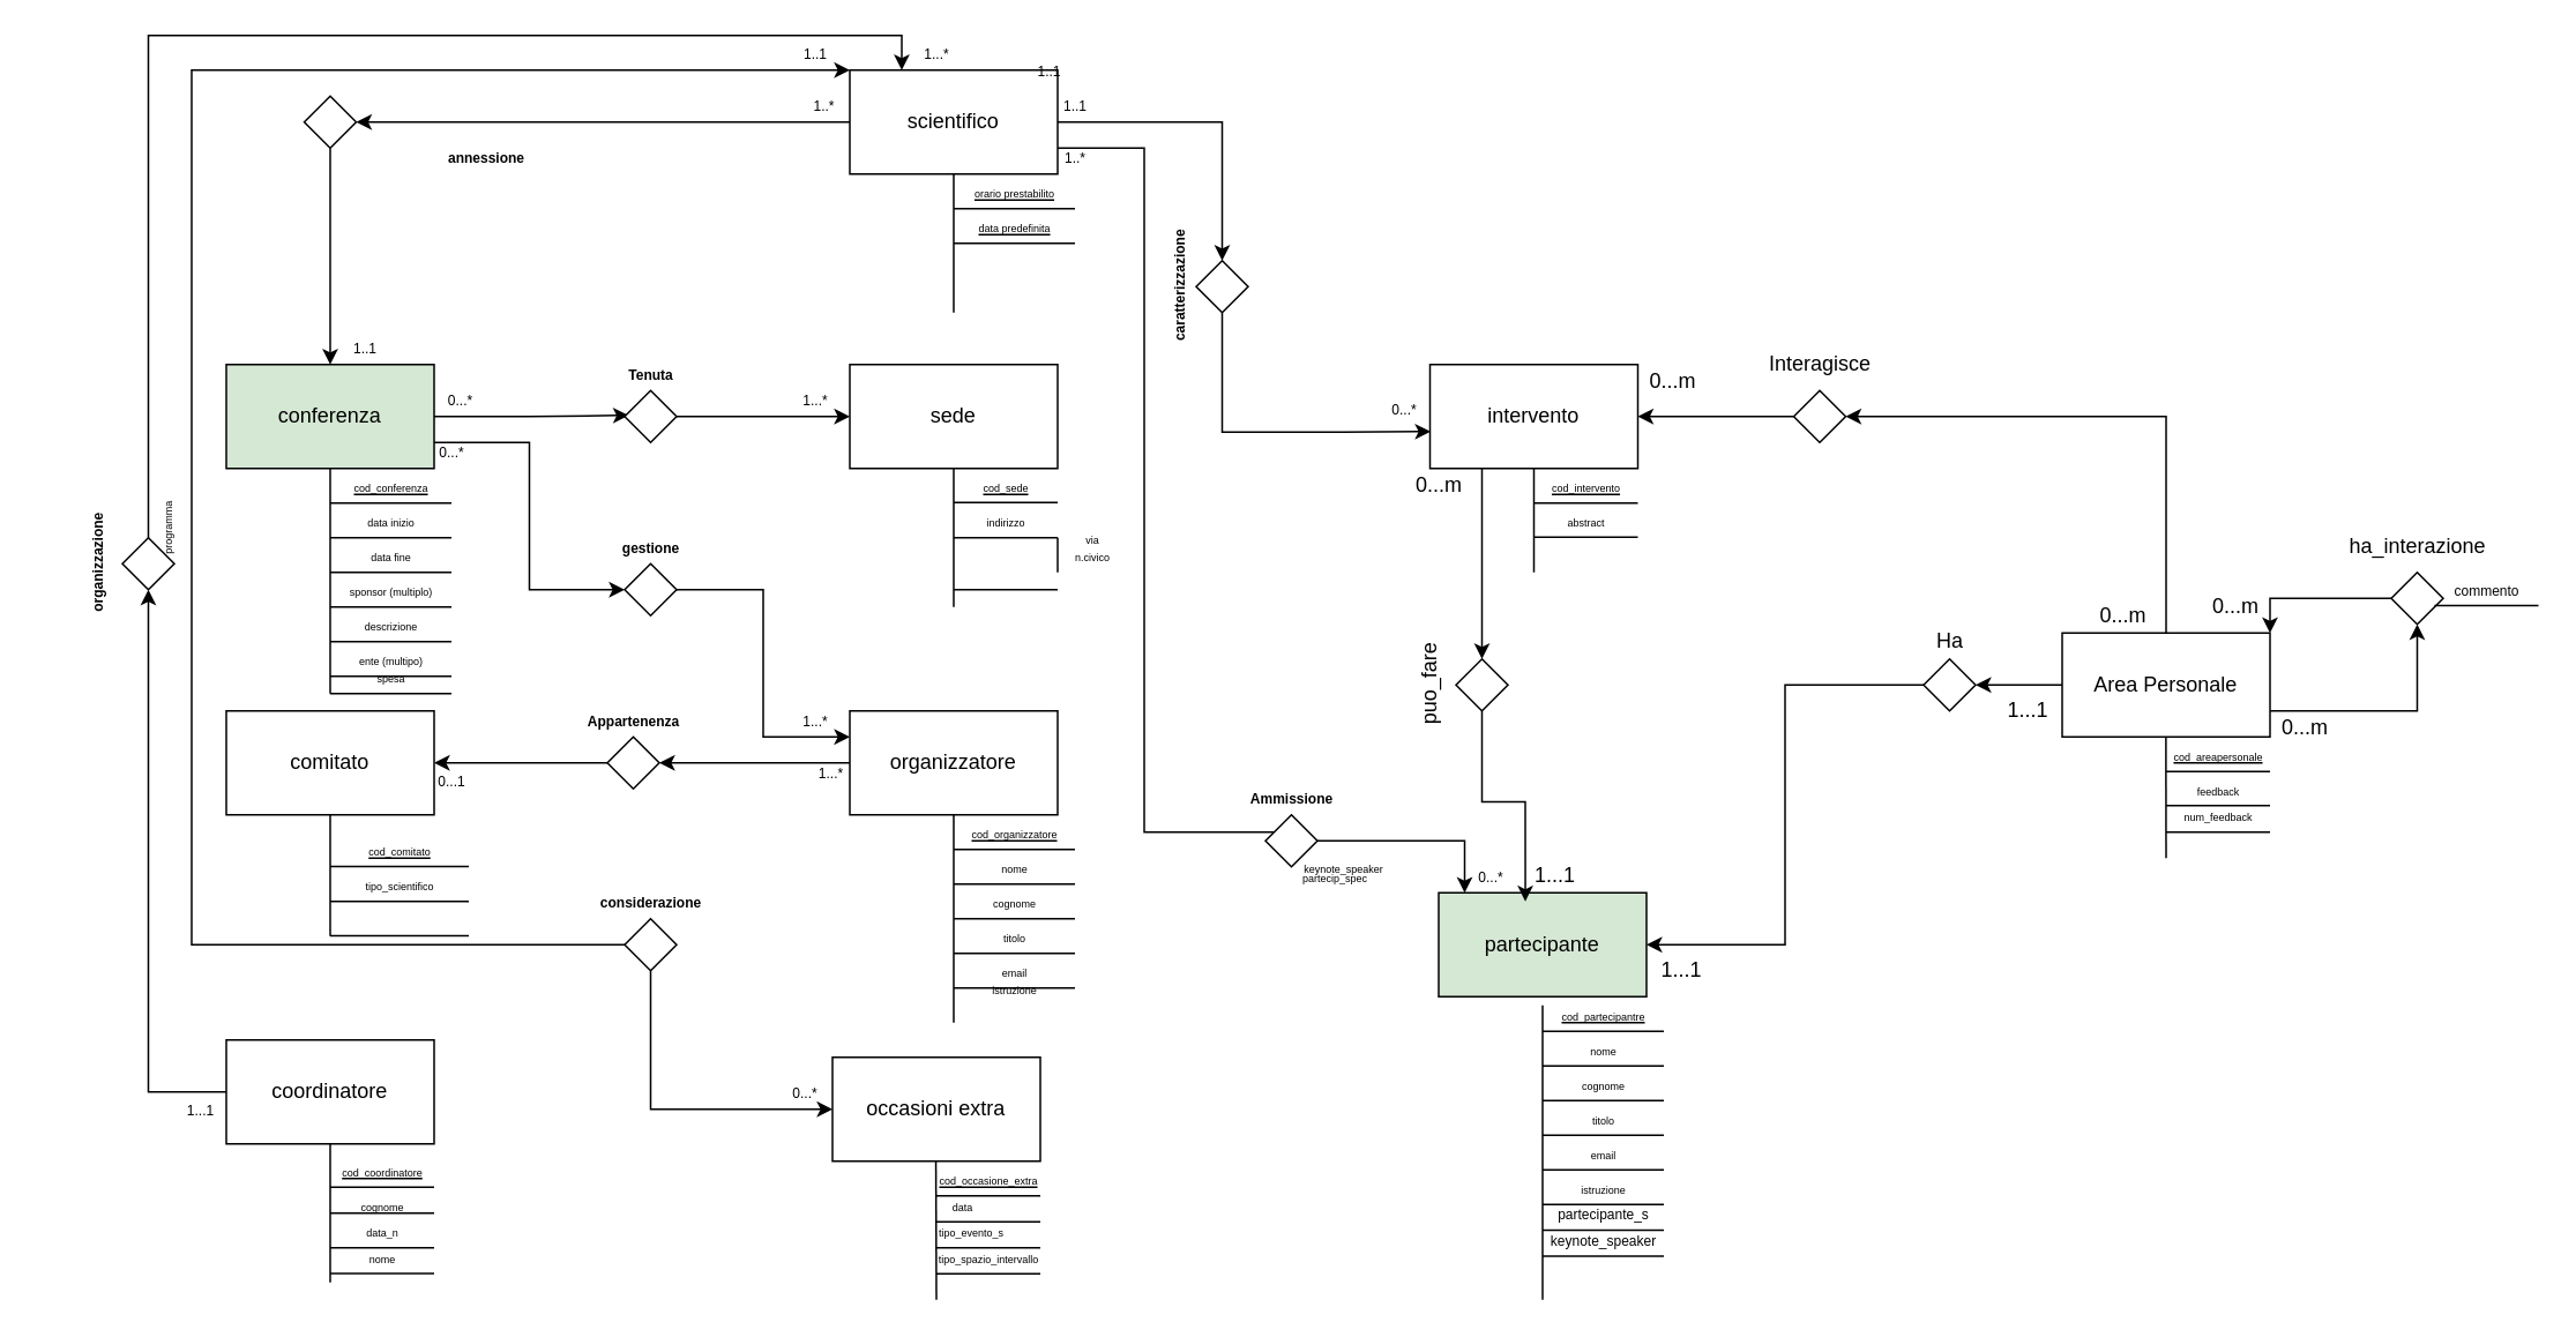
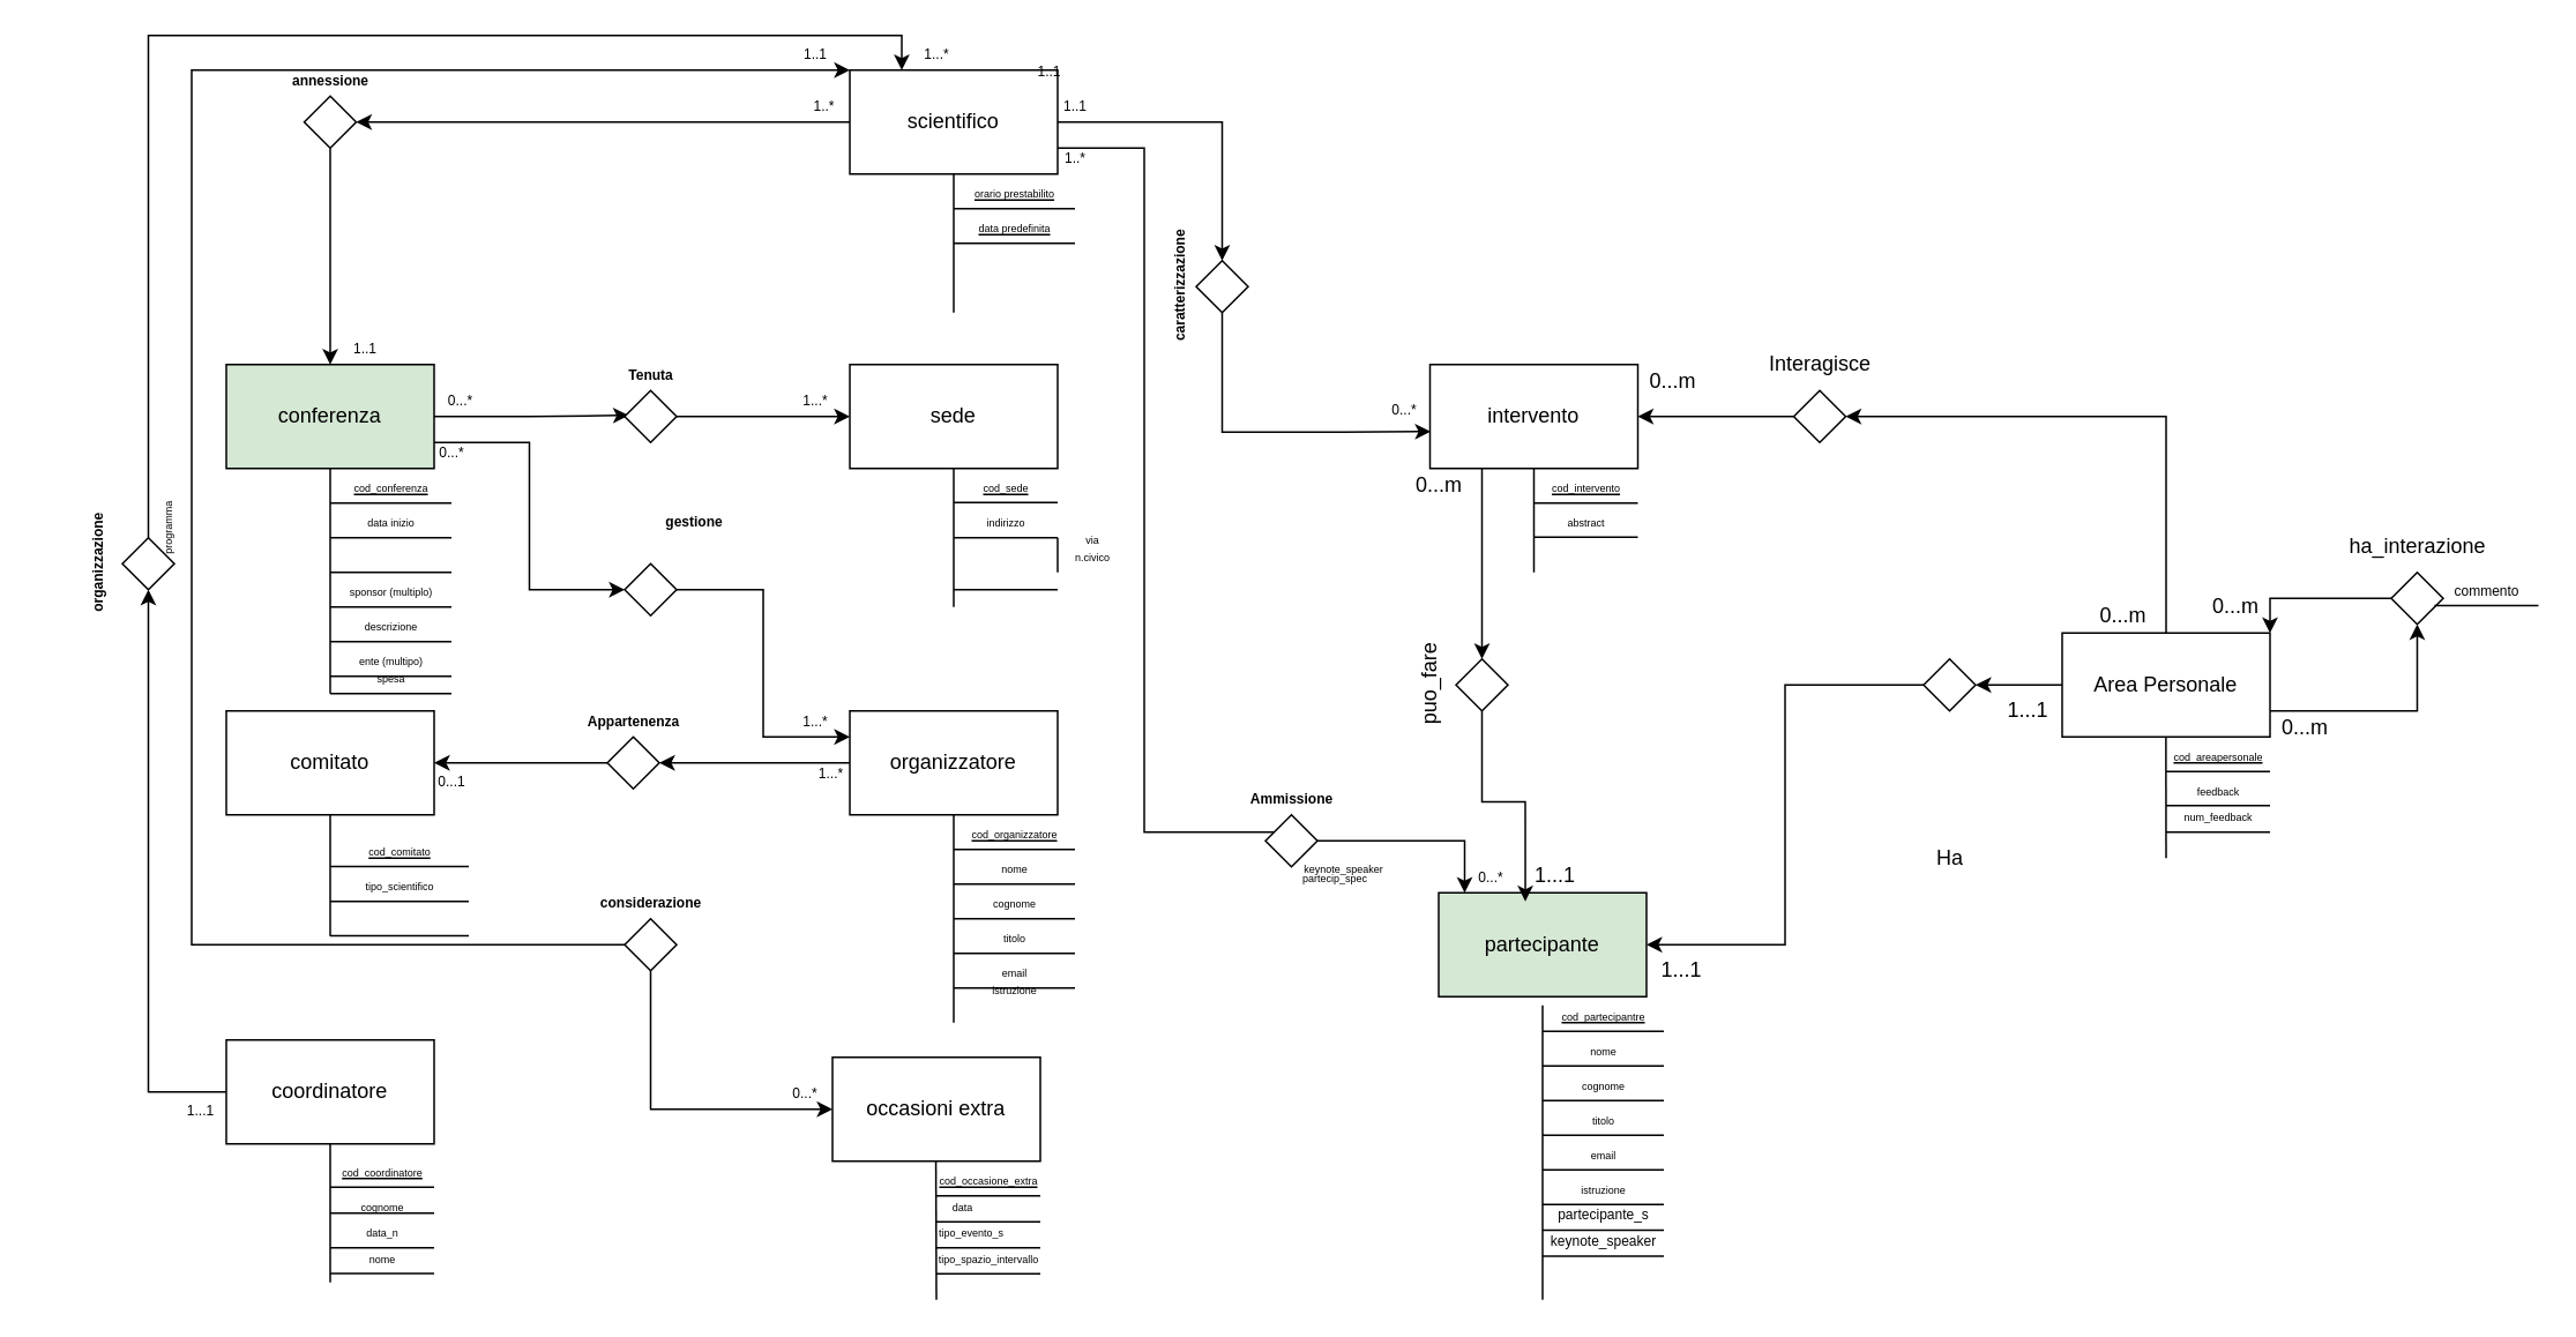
- <mxCell id="113" value="&lt;span style=&quot;font-size: 8px&quot;&gt;&lt;b&gt;annessione&lt;/b&gt;&lt;/span&gt;" style="text;html=1;align=center;verticalAlign=middle;resizable=0;points=[];autosize=1;" parent="1" vertex="1"><mxGeometry x="250" y="80" width="60" height="20" as="geometry" /></mxCell>
+ <mxCell id="113" value="&lt;span style=&quot;font-size: 8px&quot;&gt;&lt;b&gt;annessione&lt;/b&gt;&lt;/span&gt;" style="text;html=1;align=center;verticalAlign=middle;resizable=0;points=[];autosize=1;" parent="1" vertex="1"><mxGeometry x="160" y="35" width="60" height="20" as="geometry" /></mxCell>
- <mxCell id="103" value="&lt;span style=&quot;font-size: 8px&quot;&gt;&lt;b&gt;gestione&lt;/b&gt;&lt;/span&gt;" style="text;html=1;align=center;verticalAlign=middle;resizable=0;points=[];autosize=1;" parent="1" vertex="1"><mxGeometry x="350" y="305" width="50" height="20" as="geometry" /></mxCell>
+ <mxCell id="103" value="&lt;span style=&quot;font-size: 8px&quot;&gt;&lt;b&gt;gestione&lt;/b&gt;&lt;/span&gt;" style="text;html=1;align=center;verticalAlign=middle;resizable=0;points=[];autosize=1;" parent="1" vertex="1"><mxGeometry x="375" y="290" width="50" height="20" as="geometry" /></mxCell>
- <mxCell id="32" value="&lt;span style=&quot;font-size: 6px&quot;&gt;data fine&lt;/span&gt;" style="text;html=1;align=center;verticalAlign=middle;resizable=0;points=[];autosize=1;" parent="1" vertex="1"><mxGeometry x="205" y="310" width="40" height="20" as="geometry" /></mxCell>
- <mxCell id="165" value="Ha" style="text;html=1;align=center;verticalAlign=middle;resizable=0;points=[];autosize=1;" parent="1" vertex="1"><mxGeometry x="1110" y="360" width="30" height="20" as="geometry" /></mxCell>
+ <mxCell id="165" value="Ha" style="text;html=1;align=center;verticalAlign=middle;resizable=0;points=[];autosize=1;" parent="1" vertex="1"><mxGeometry x="1110" y="485" width="30" height="20" as="geometry" /></mxCell>
